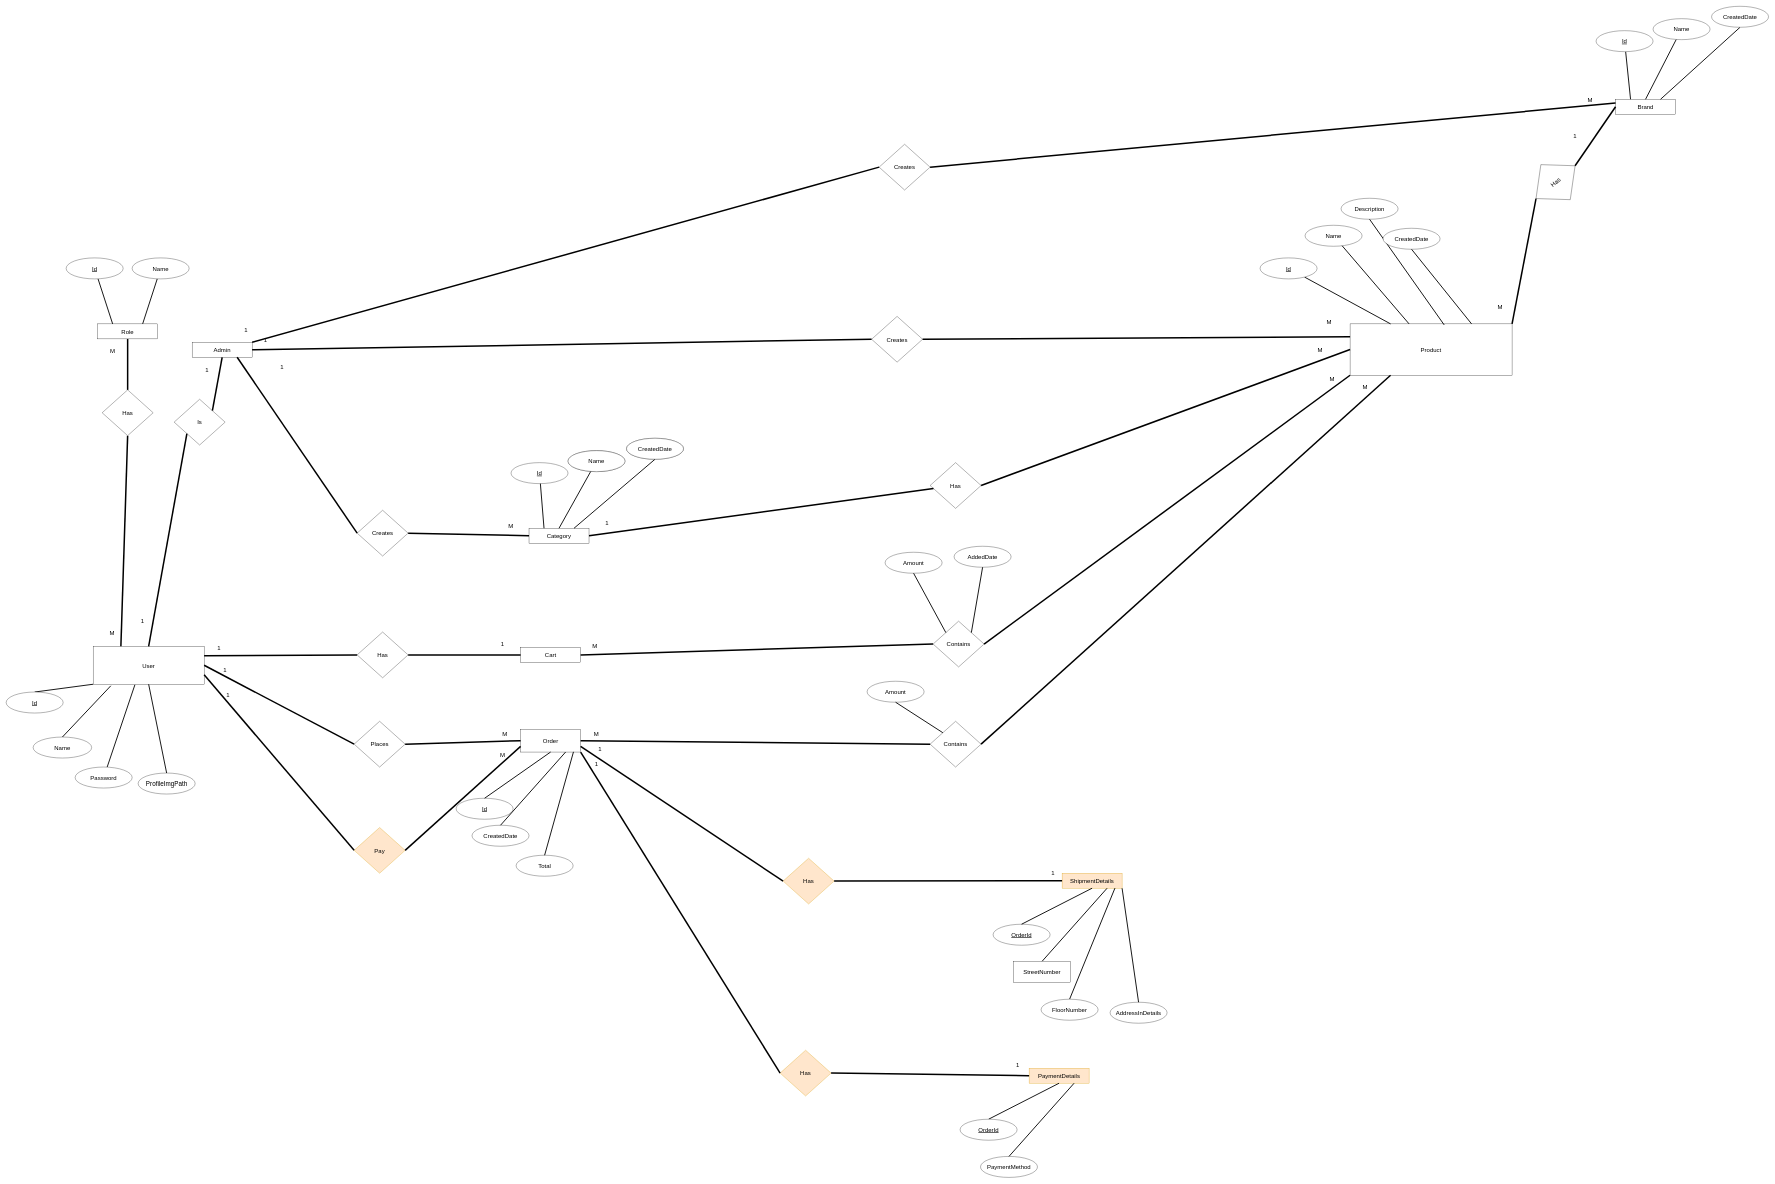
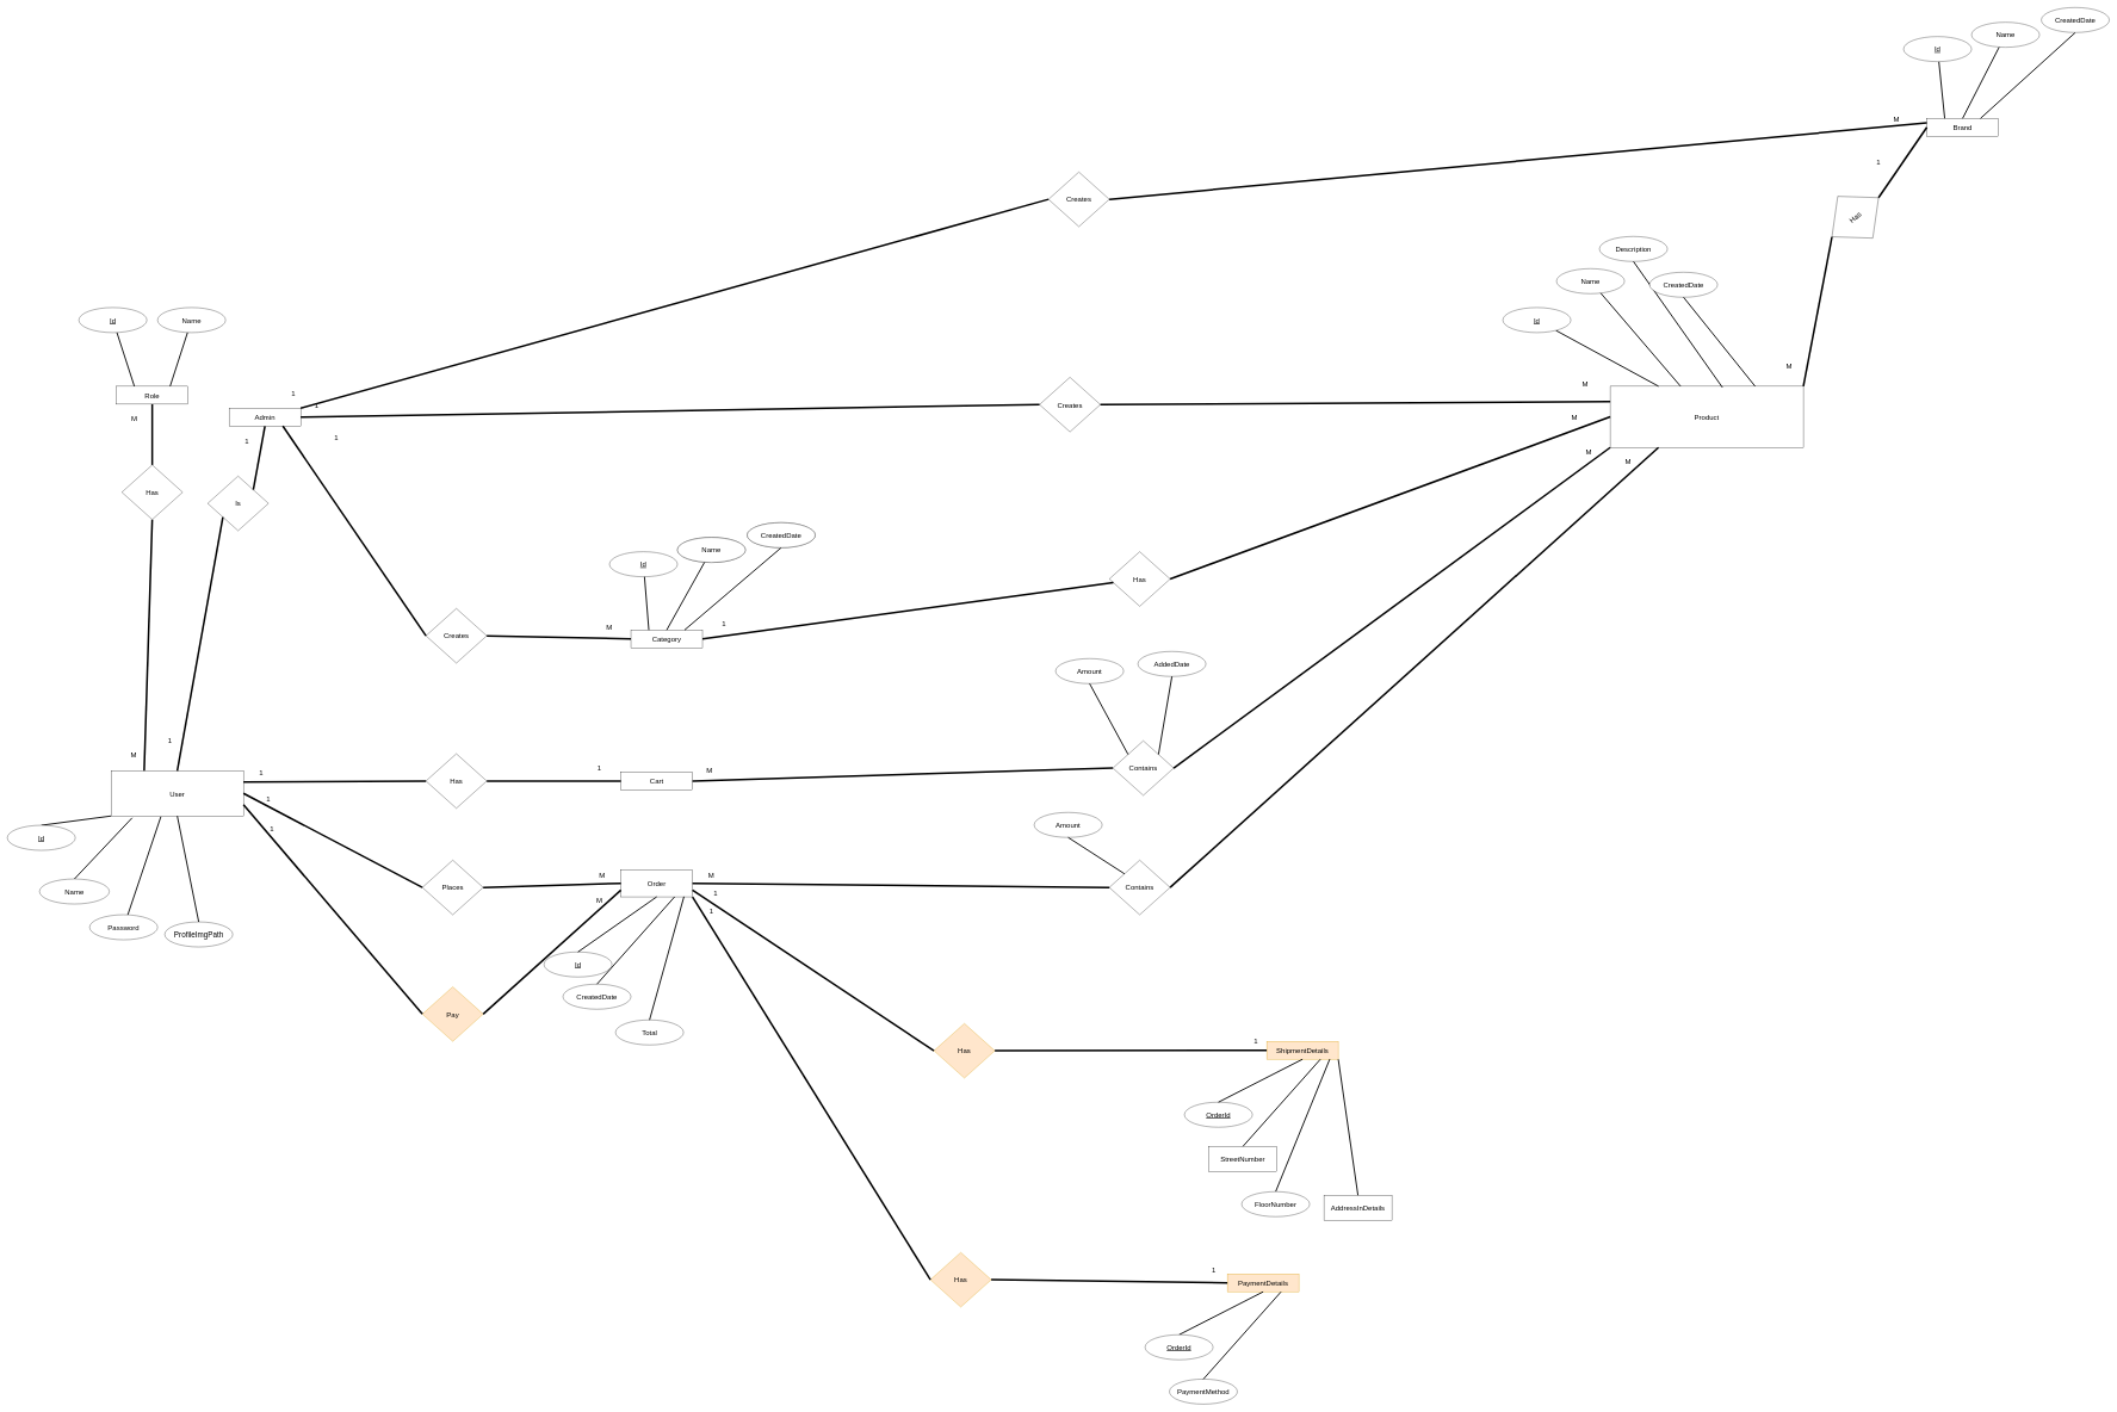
- <mxCell id="121" value="&lt;font style=&quot;font-size: 20px&quot;&gt;AddressInDetails&lt;/font&gt;" style="ellipse;whiteSpace=wrap;html=1;" parent="1" vertex="1"><mxGeometry x="3700" y="3340" width="190" height="70" as="geometry" /></mxCell>
+ <mxCell id="121" value="&lt;font style=&quot;font-size: 20px&quot;&gt;AddressInDetails&lt;/font&gt;" style="whiteSpace=wrap;html=1;rounded=0;" parent="1" vertex="1"><mxGeometry x="3700" y="3340" width="190" height="70" as="geometry" /></mxCell>
